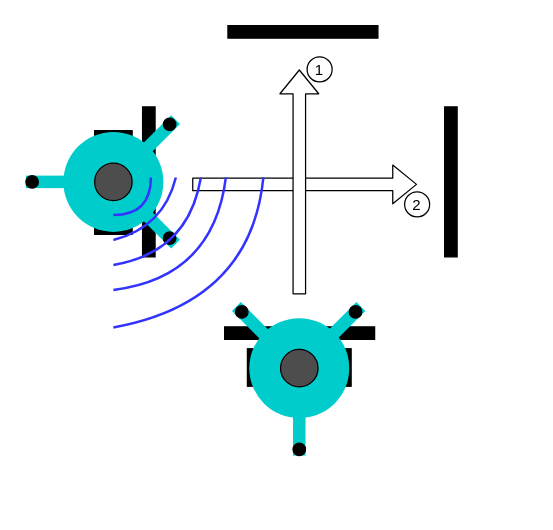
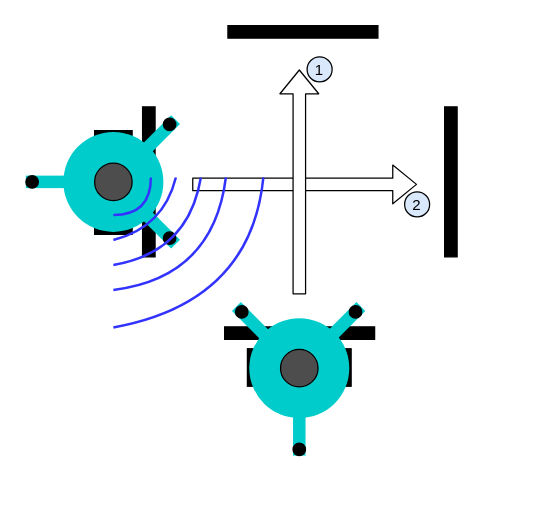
- <mxCell id="40" value="1" style="ellipse;whiteSpace=wrap;html=1;aspect=fixed;verticalAlign=bottom;spacingTop=0;" vertex="1" parent="38"><mxGeometry x="6.24" width="20" height="20" as="geometry" /></mxCell>
+ <mxCell id="40" value="1" style="ellipse;whiteSpace=wrap;html=1;aspect=fixed;verticalAlign=bottom;spacingTop=0;fillColor=#dae8fc;" vertex="1" parent="38"><mxGeometry x="6.24" width="20" height="20" as="geometry" /></mxCell>
- <mxCell id="4" value="2" style="ellipse;whiteSpace=wrap;html=1;aspect=fixed;verticalAlign=bottom;spacingTop=0;rotation=90;horizontal=0;" vertex="1" parent="2"><mxGeometry x="88" y="88" width="20" height="20" as="geometry" /></mxCell>
+ <mxCell id="4" value="2" style="ellipse;whiteSpace=wrap;html=1;aspect=fixed;verticalAlign=bottom;spacingTop=0;rotation=90;horizontal=0;fillColor=#dae8fc;" vertex="1" parent="2"><mxGeometry x="88" y="88" width="20" height="20" as="geometry" /></mxCell>
